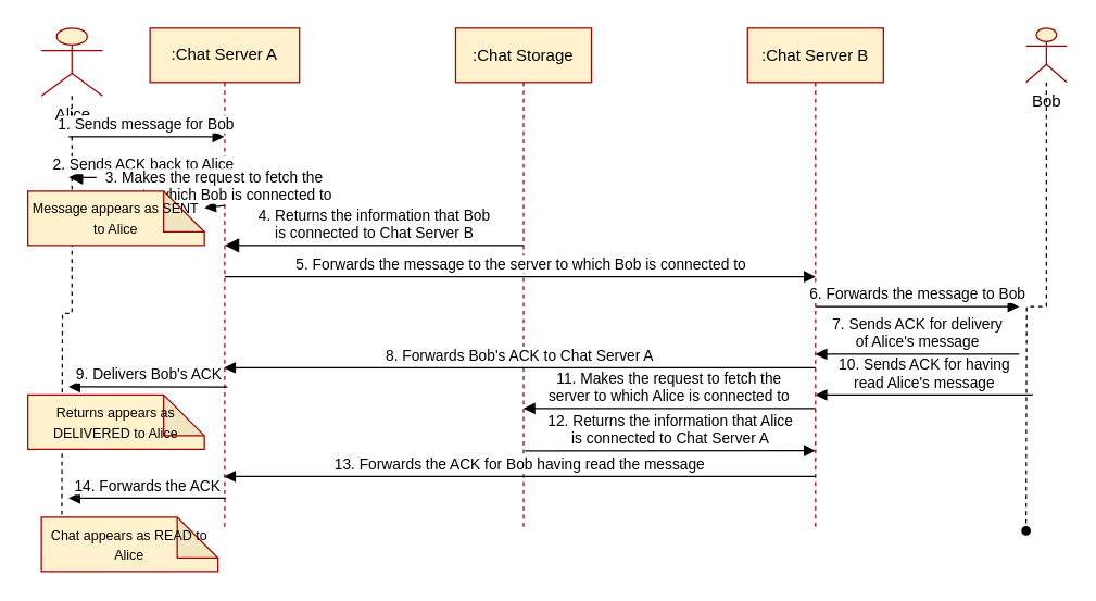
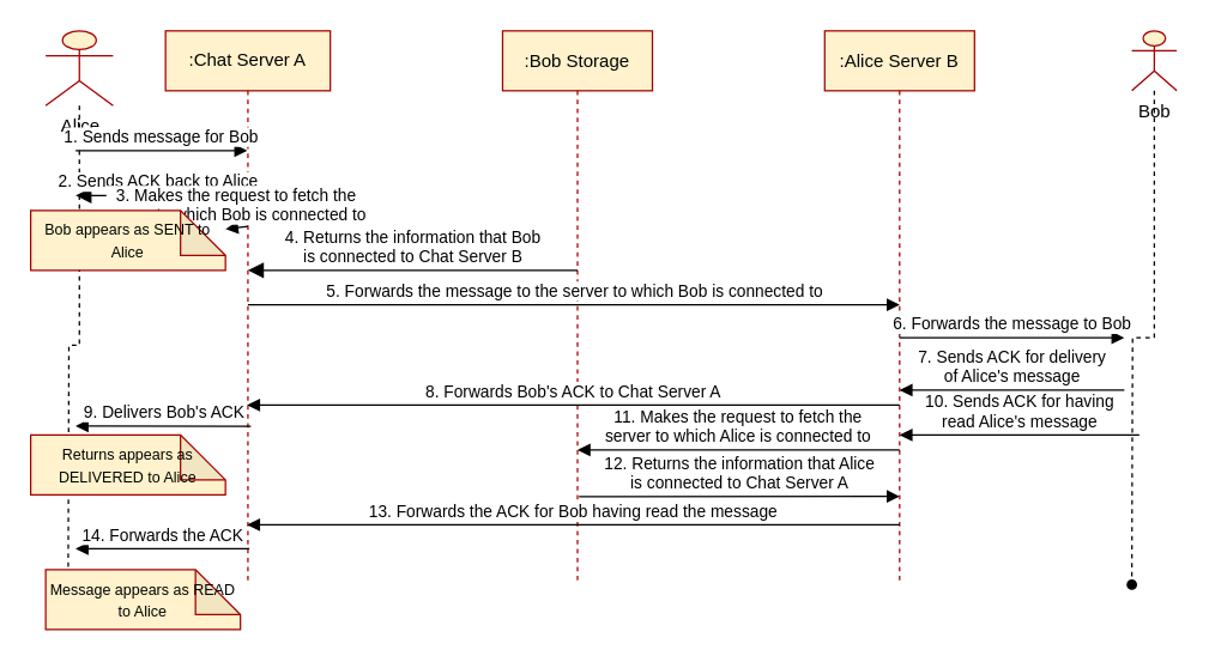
- <mxCell id="3" value=":Chat Storage" style="shape=umlLifeline;perimeter=lifelinePerimeter;container=1;collapsible=0;recursiveResize=0;rounded=0;shadow=0;strokeWidth=1;fillColor=#fff2cc;strokeColor=#A30000;" parent="1" vertex="1"><mxGeometry x="335" y="20" width="100" height="370" as="geometry" /></mxCell>
+ <mxCell id="3" value=":Bob Storage" style="shape=umlLifeline;perimeter=lifelinePerimeter;container=1;collapsible=0;recursiveResize=0;rounded=0;shadow=0;strokeWidth=1;fillColor=#fff2cc;strokeColor=#A30000;" parent="1" vertex="1"><mxGeometry x="335" y="20" width="100" height="370" as="geometry" /></mxCell>
- <mxCell id="4" value=":Chat Server B" style="shape=umlLifeline;perimeter=lifelinePerimeter;container=1;collapsible=0;recursiveResize=0;rounded=0;shadow=0;strokeWidth=1;fillColor=#fff2cc;strokeColor=#A30000;" vertex="1" parent="1"><mxGeometry x="550" y="20" width="100" height="370" as="geometry" /></mxCell>
+ <mxCell id="4" value=":Alice Server B" style="shape=umlLifeline;perimeter=lifelinePerimeter;container=1;collapsible=0;recursiveResize=0;rounded=0;shadow=0;strokeWidth=1;fillColor=#fff2cc;strokeColor=#A30000;" vertex="1" parent="1"><mxGeometry x="550" y="20" width="100" height="370" as="geometry" /></mxCell>
- <mxCell id="23" value="&lt;font style=&quot;font-size: 10px&quot;&gt;Message appears as SENT to Alice&lt;/font&gt;" style="shape=note;whiteSpace=wrap;html=1;backgroundOutline=1;darkOpacity=0.05;fillColor=#fff2cc;strokeColor=#A30000;" vertex="1" parent="1"><mxGeometry x="20" y="140" width="130" height="40" as="geometry" /></mxCell>
+ <mxCell id="23" value="&lt;font style=&quot;font-size: 10px&quot;&gt;Bob appears as SENT to Alice&lt;/font&gt;" style="shape=note;whiteSpace=wrap;html=1;backgroundOutline=1;darkOpacity=0.05;fillColor=#fff2cc;strokeColor=#A30000;" vertex="1" parent="1"><mxGeometry x="20" y="140" width="130" height="40" as="geometry" /></mxCell>
- <mxCell id="25" value="&lt;font style=&quot;font-size: 10px&quot;&gt;Chat appears as READ to Alice&lt;/font&gt;" style="shape=note;whiteSpace=wrap;html=1;backgroundOutline=1;darkOpacity=0.05;fillColor=#fff2cc;strokeColor=#A30000;" vertex="1" parent="1"><mxGeometry x="30" y="380" width="130" height="40" as="geometry" /></mxCell>
+ <mxCell id="25" value="&lt;font style=&quot;font-size: 10px&quot;&gt;Message appears as READ to Alice&lt;/font&gt;" style="shape=note;whiteSpace=wrap;html=1;backgroundOutline=1;darkOpacity=0.05;fillColor=#fff2cc;strokeColor=#A30000;" vertex="1" parent="1"><mxGeometry x="30" y="380" width="130" height="40" as="geometry" /></mxCell>
